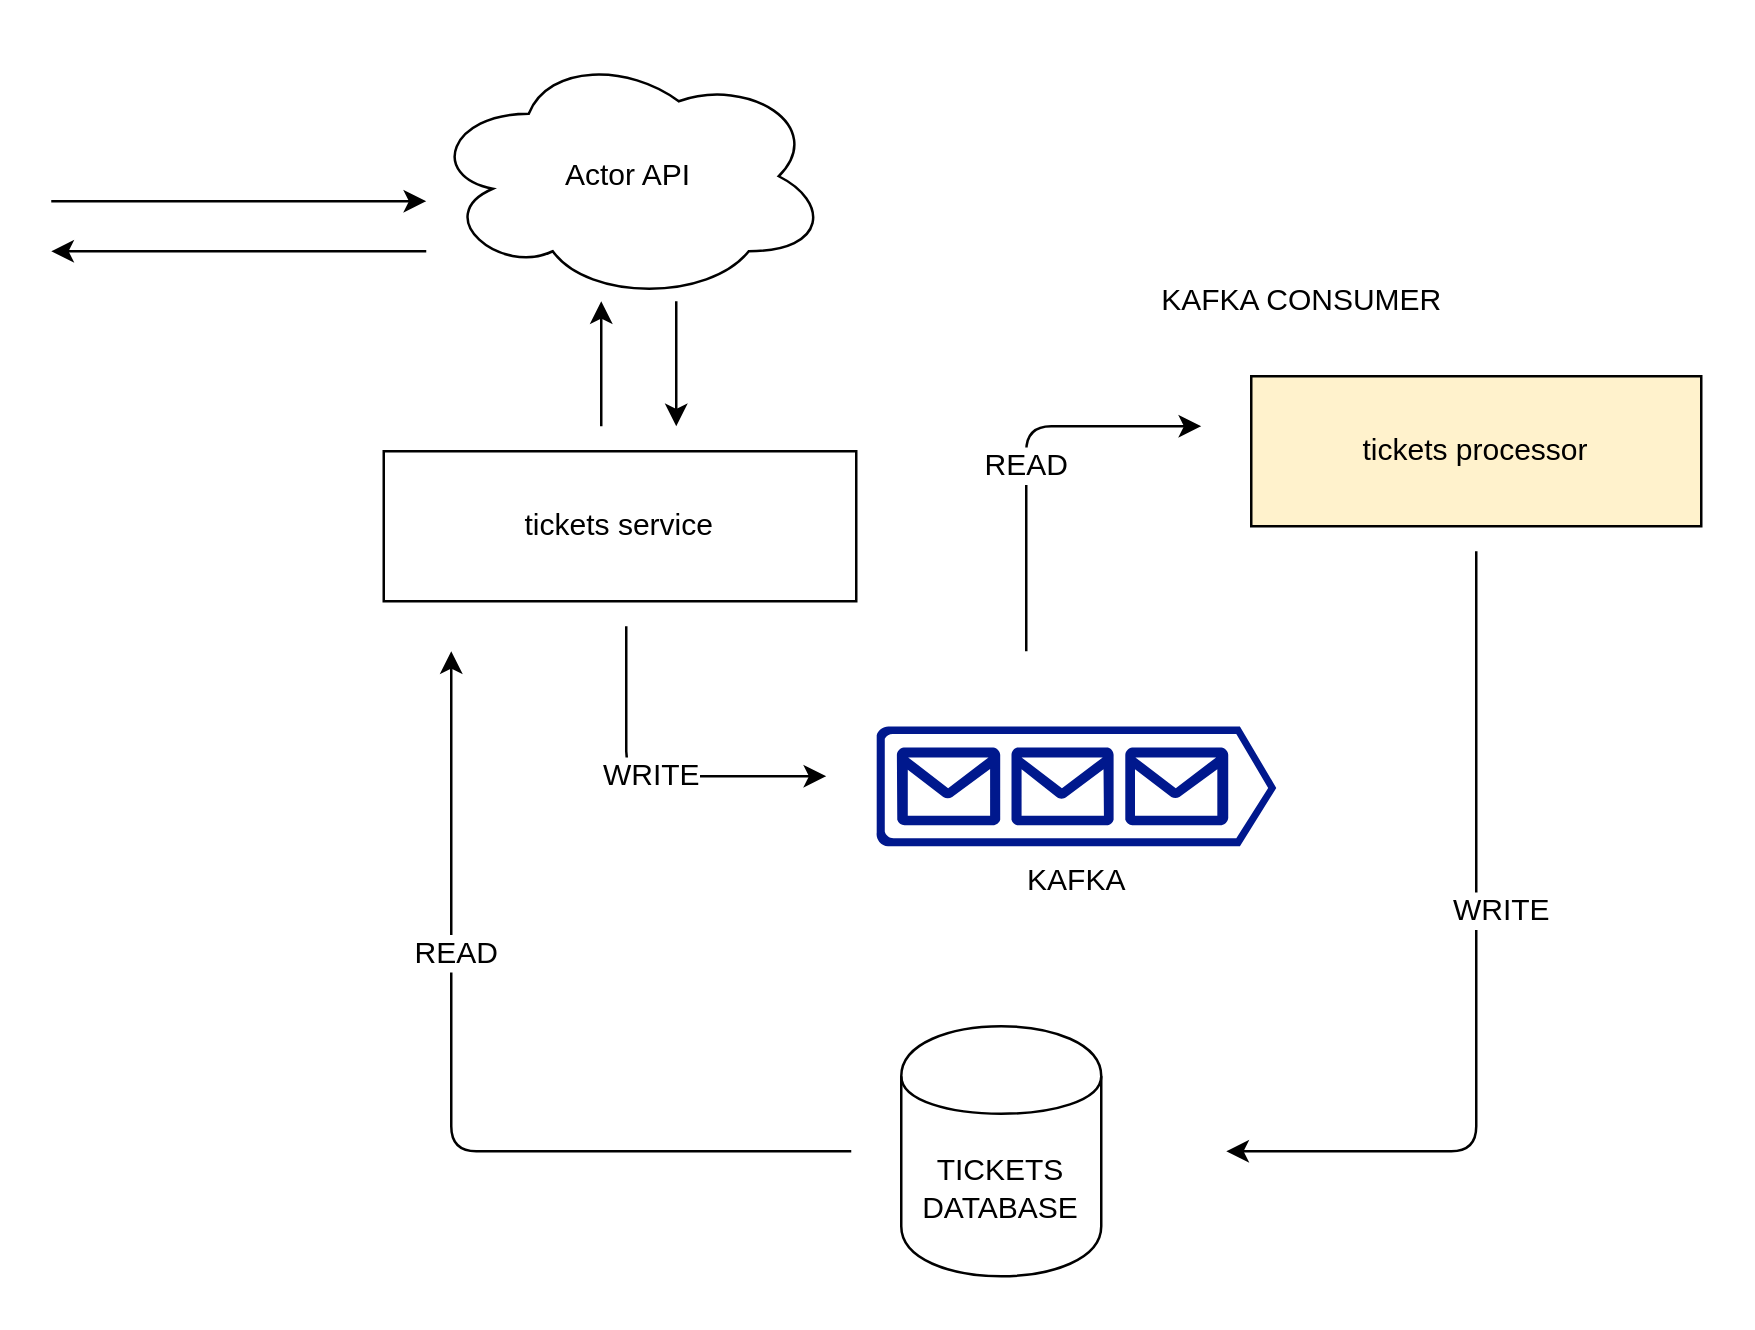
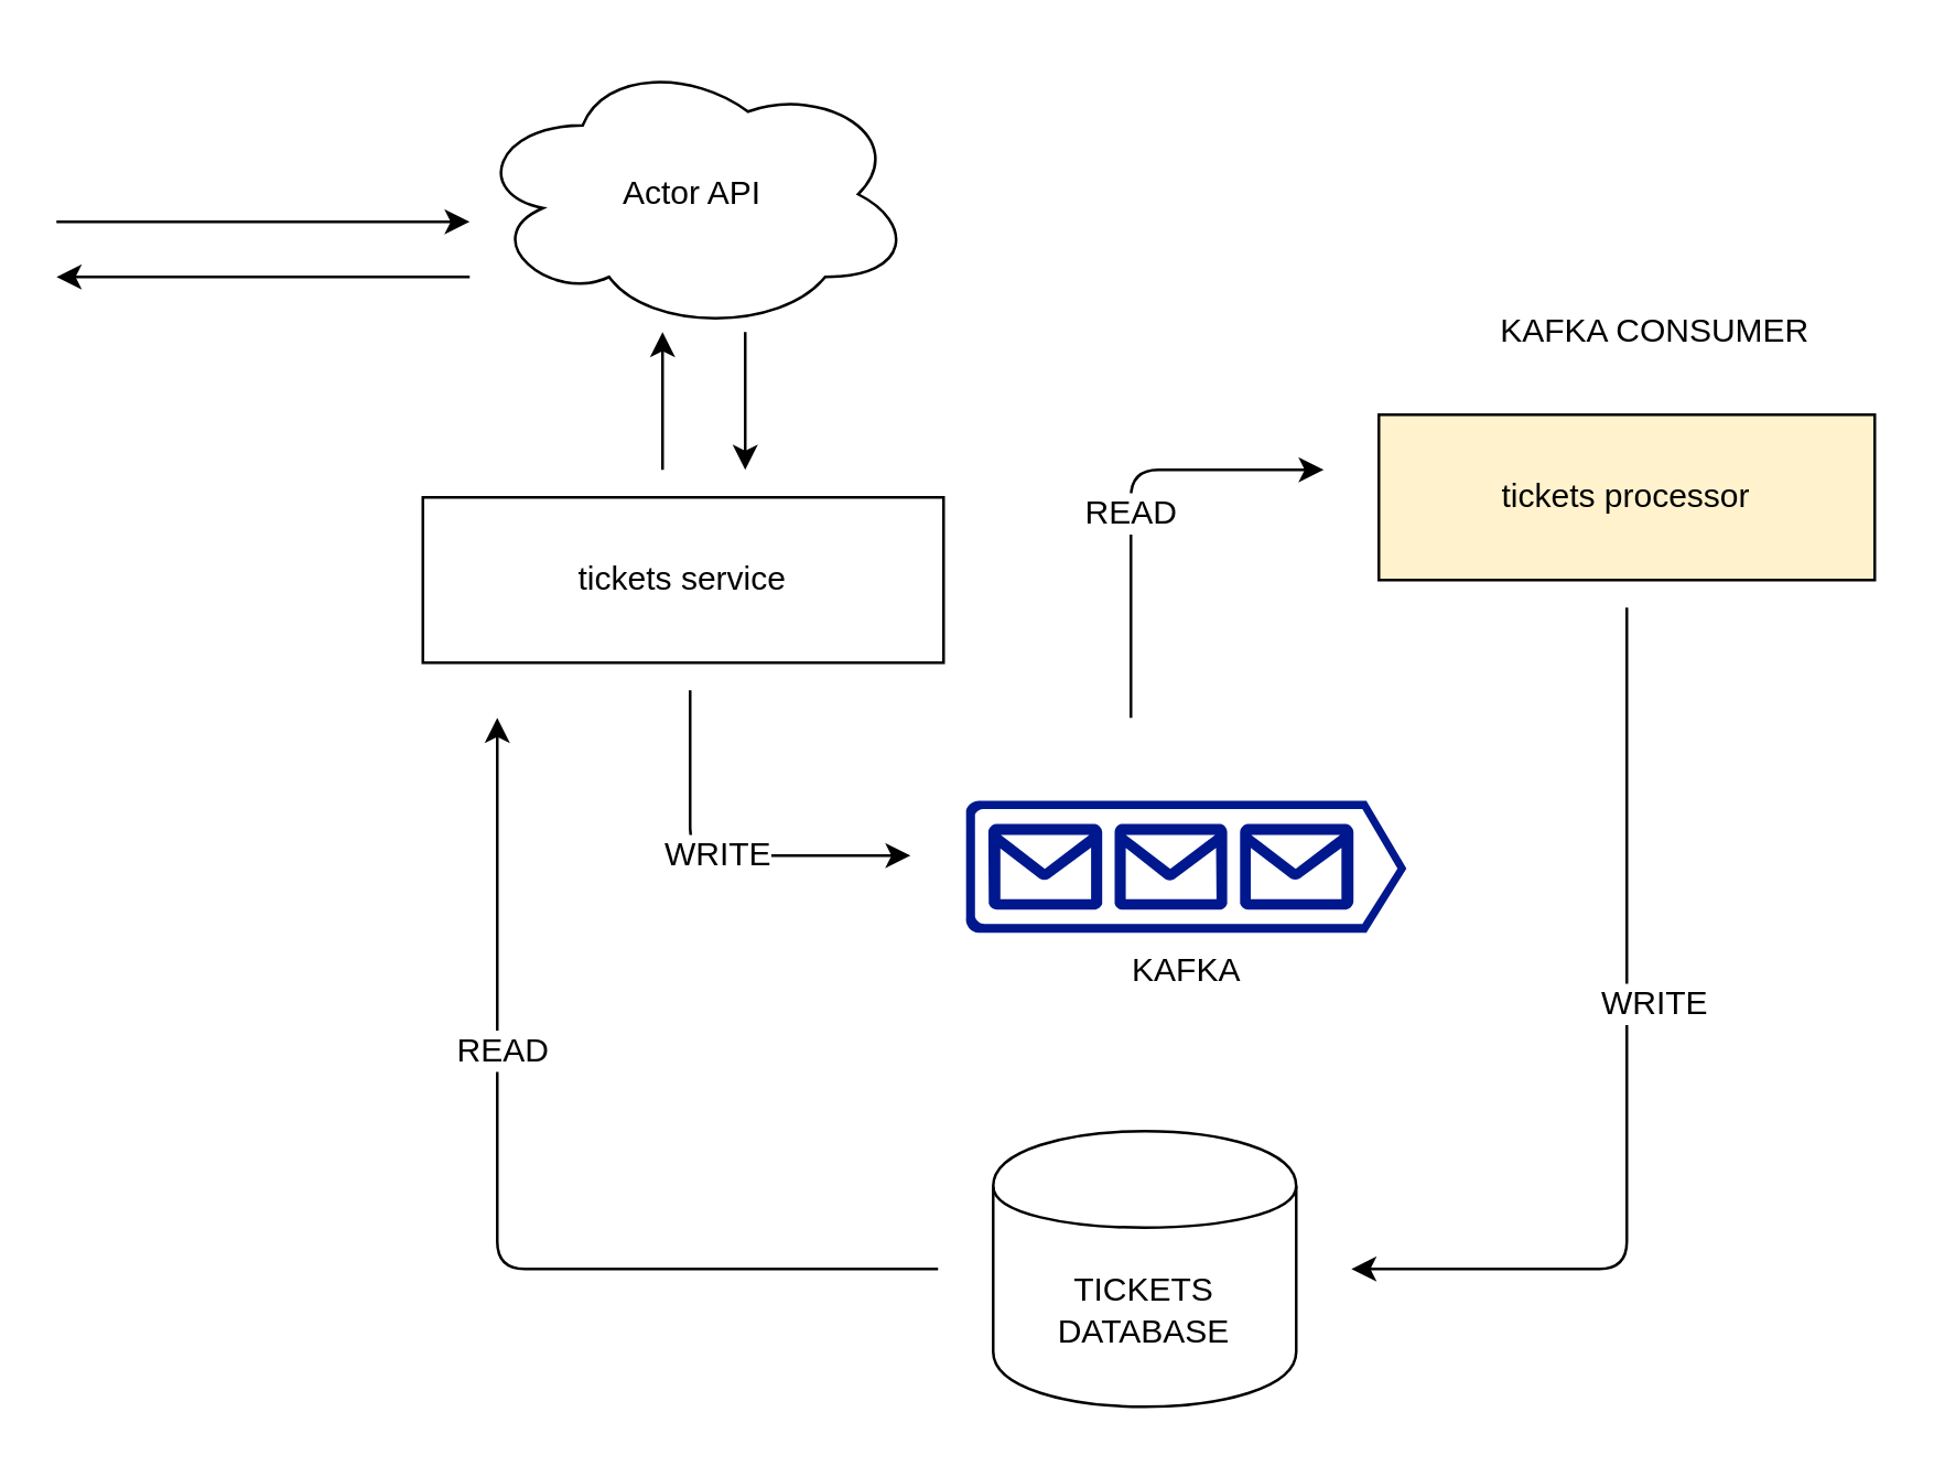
- <mxCell id="13" value="KAFKA CONSUMER" style="text;html=1;align=center;verticalAlign=middle;resizable=0;points=[];autosize=1;" vertex="1" parent="1"><mxGeometry x="450" y="110" width="140" height="20" as="geometry" /></mxCell>
+ <mxCell id="13" value="KAFKA CONSUMER" style="text;html=1;align=center;verticalAlign=middle;resizable=0;points=[];autosize=1;" vertex="1" parent="1"><mxGeometry x="530" y="110" width="140" height="20" as="geometry" /></mxCell>
- <mxCell id="2" value="TICKETS DATABASE" style="shape=cylinder;whiteSpace=wrap;html=1;boundedLbl=1;backgroundOutline=1;" vertex="1" parent="1"><mxGeometry x="360" y="410" width="80" height="100" as="geometry" /></mxCell>
+ <mxCell id="2" value="TICKETS DATABASE" style="shape=cylinder;whiteSpace=wrap;html=1;boundedLbl=1;backgroundOutline=1;" vertex="1" parent="1"><mxGeometry x="360" y="410" width="110" height="100" as="geometry" /></mxCell>
